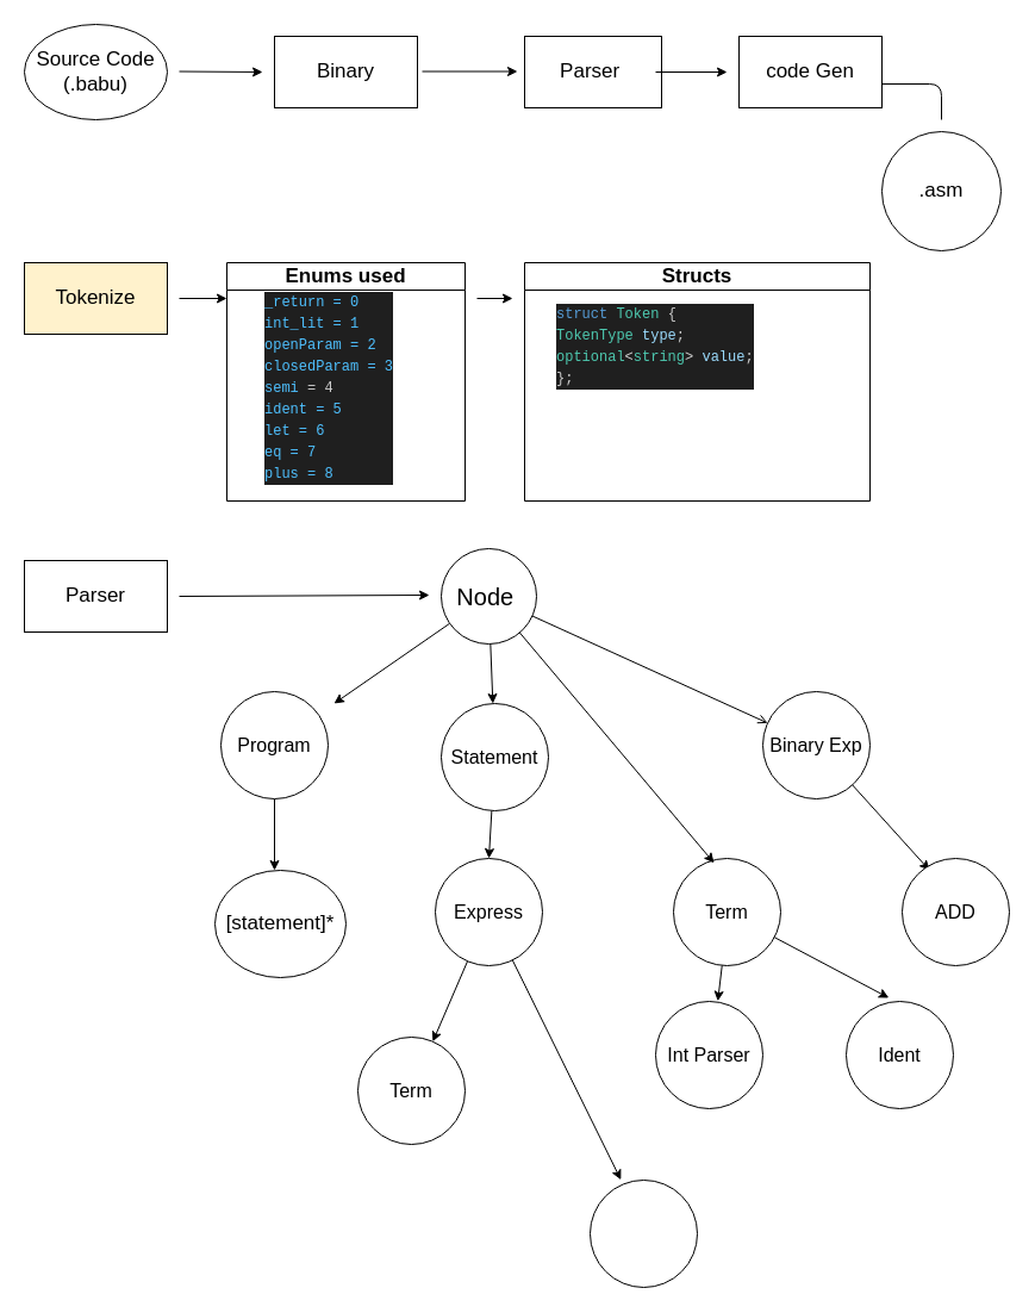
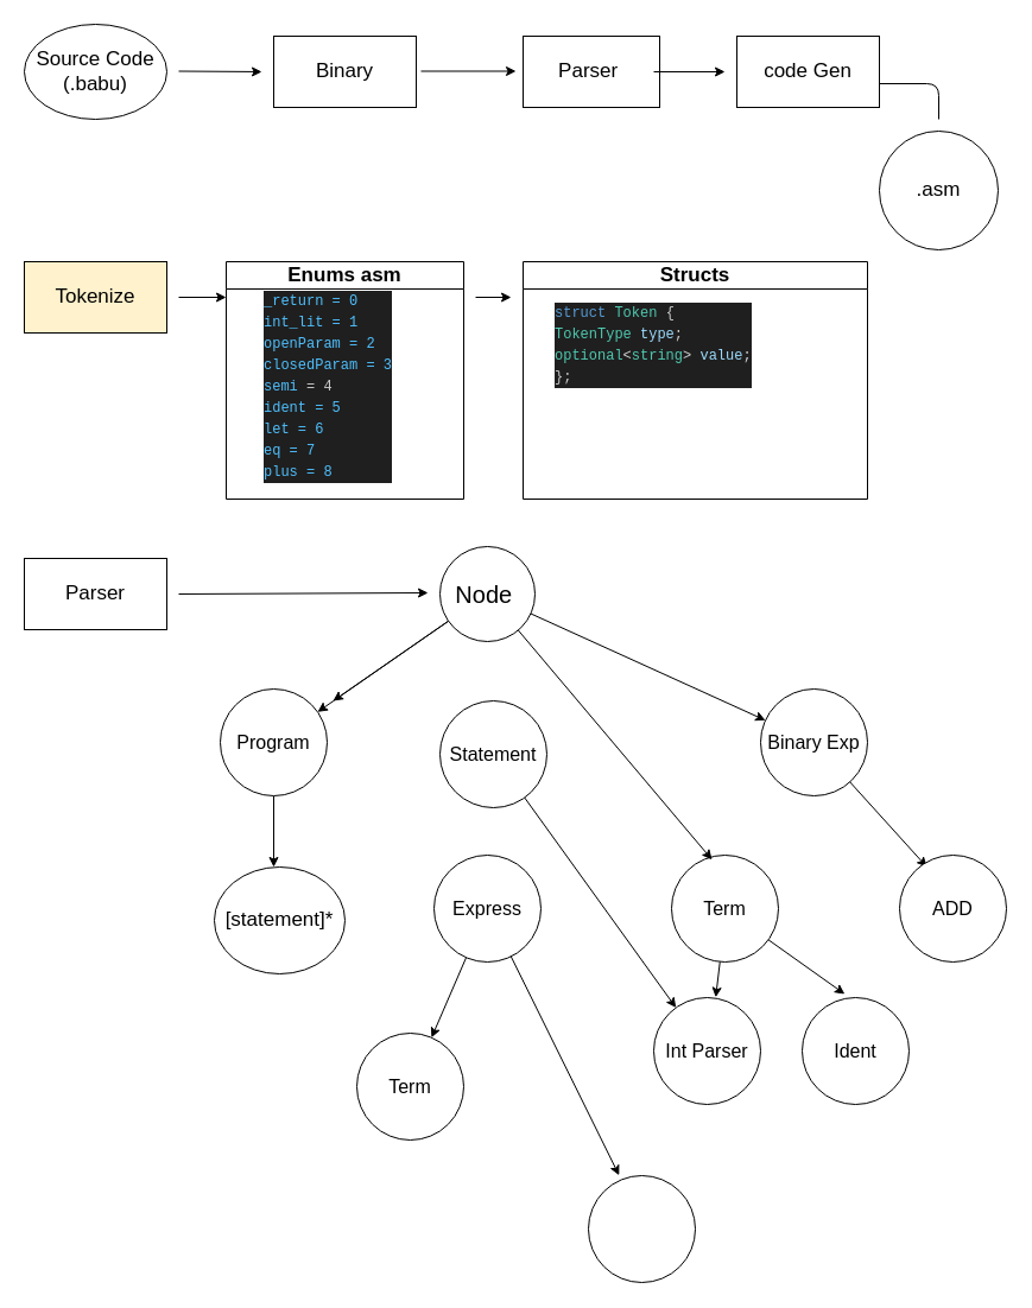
- <mxCell id="13" value="Enums used" style="swimlane;whiteSpace=wrap;html=1;fontSize=17;" parent="1" vertex="1"><mxGeometry x="190" y="220" width="200" height="200" as="geometry" /></mxCell>
+ <mxCell id="13" value="Enums asm" style="swimlane;whiteSpace=wrap;html=1;fontSize=17;" parent="1" vertex="1"><mxGeometry x="190" y="220" width="200" height="200" as="geometry" /></mxCell>
- <mxCell id="20" style="edgeStyle=none;html=1;" edge="1" parent="1" source="23" target="25"><mxGeometry relative="1" as="geometry" /></mxCell>
+ <mxCell id="20" style="edgeStyle=none;html=1;" edge="1" parent="1" source="23" target="27"><mxGeometry relative="1" as="geometry" /></mxCell>
- <mxCell id="21" style="edgeStyle=none;html=1;endArrow=open;" edge="1" parent="1" source="23" target="29"><mxGeometry relative="1" as="geometry" /></mxCell>
+ <mxCell id="21" style="edgeStyle=none;html=1;" edge="1" parent="1" source="23" target="29"><mxGeometry relative="1" as="geometry" /></mxCell>
- <mxCell id="24" style="edgeStyle=none;html=1;entryX=0.5;entryY=0;entryDx=0;entryDy=0;" edge="1" parent="1" source="25" target="32"><mxGeometry relative="1" as="geometry" /></mxCell>
+ <mxCell id="24" style="edgeStyle=none;html=1;" edge="1" parent="1" source="25" target="38"><mxGeometry relative="1" as="geometry" /></mxCell>
- <mxCell id="39" value="&lt;span style=&quot;font-size: 16px;&quot;&gt;Ident&lt;/span&gt;" style="ellipse;whiteSpace=wrap;html=1;" vertex="1" parent="1"><mxGeometry x="710" y="840" width="90" height="90" as="geometry" /></mxCell>
+ <mxCell id="39" value="&lt;span style=&quot;font-size: 16px;&quot;&gt;Ident&lt;/span&gt;" style="ellipse;whiteSpace=wrap;html=1;" vertex="1" parent="1"><mxGeometry x="675" y="840" width="90" height="90" as="geometry" /></mxCell>
